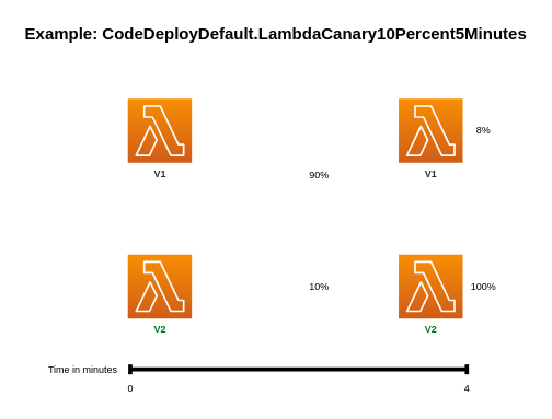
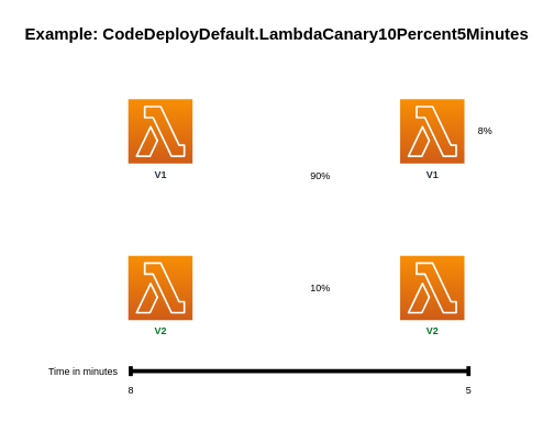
- <mxCell id="9" value="100%" style="text;html=1;align=center;verticalAlign=middle;resizable=0;points=[];autosize=1;strokeColor=none;fillColor=none;" vertex="1" parent="1"><mxGeometry x="563" y="334" width="50" height="30" as="geometry" /></mxCell>
- <mxCell id="11" value="0" style="text;html=1;align=center;verticalAlign=middle;resizable=0;points=[];autosize=1;strokeColor=none;fillColor=none;" vertex="1" parent="1"><mxGeometry x="143" y="459" width="30" height="30" as="geometry" /></mxCell>
+ <mxCell id="11" value="8" style="text;html=1;align=center;verticalAlign=middle;resizable=0;points=[];autosize=1;strokeColor=none;fillColor=none;" vertex="1" parent="1"><mxGeometry x="143" y="459" width="30" height="30" as="geometry" /></mxCell>
- <mxCell id="12" value="4" style="text;html=1;align=center;verticalAlign=middle;resizable=0;points=[];autosize=1;strokeColor=none;fillColor=none;" vertex="1" parent="1"><mxGeometry x="553" y="459" width="30" height="30" as="geometry" /></mxCell>
+ <mxCell id="12" value="5" style="text;html=1;align=center;verticalAlign=middle;resizable=0;points=[];autosize=1;strokeColor=none;fillColor=none;" vertex="1" parent="1"><mxGeometry x="553" y="459" width="30" height="30" as="geometry" /></mxCell>
